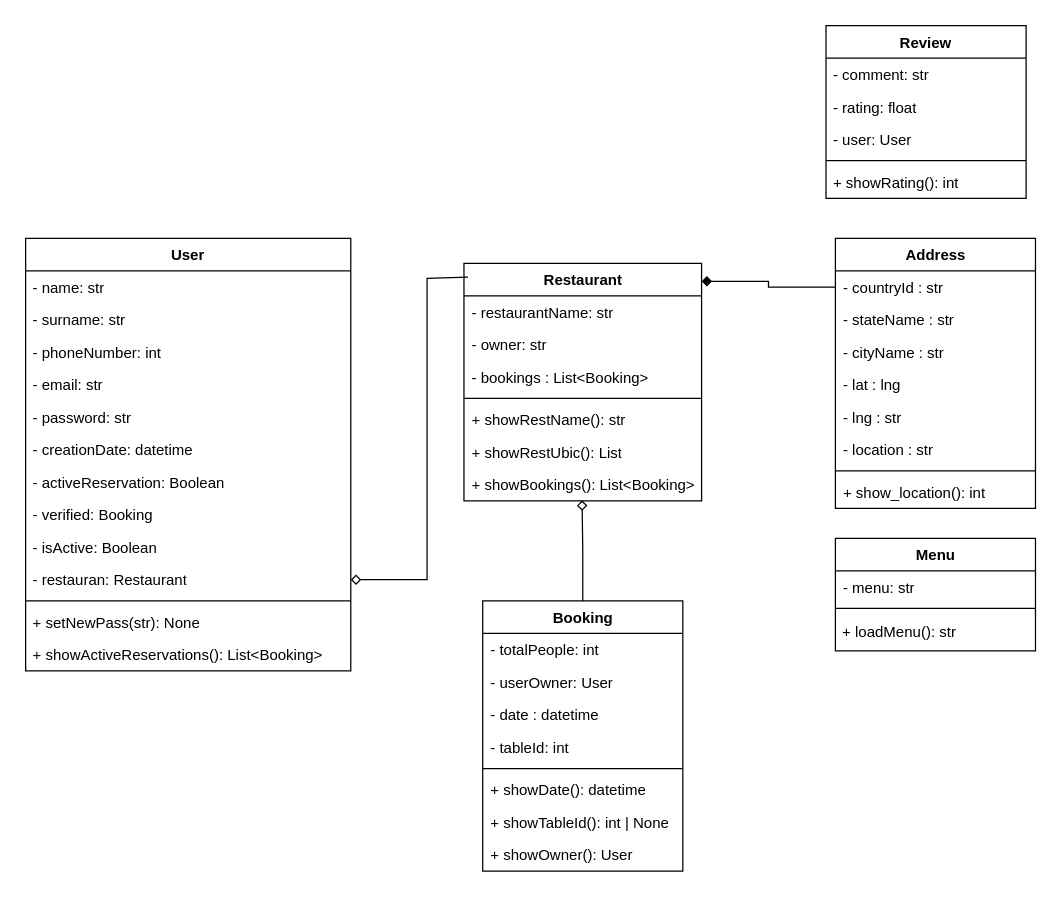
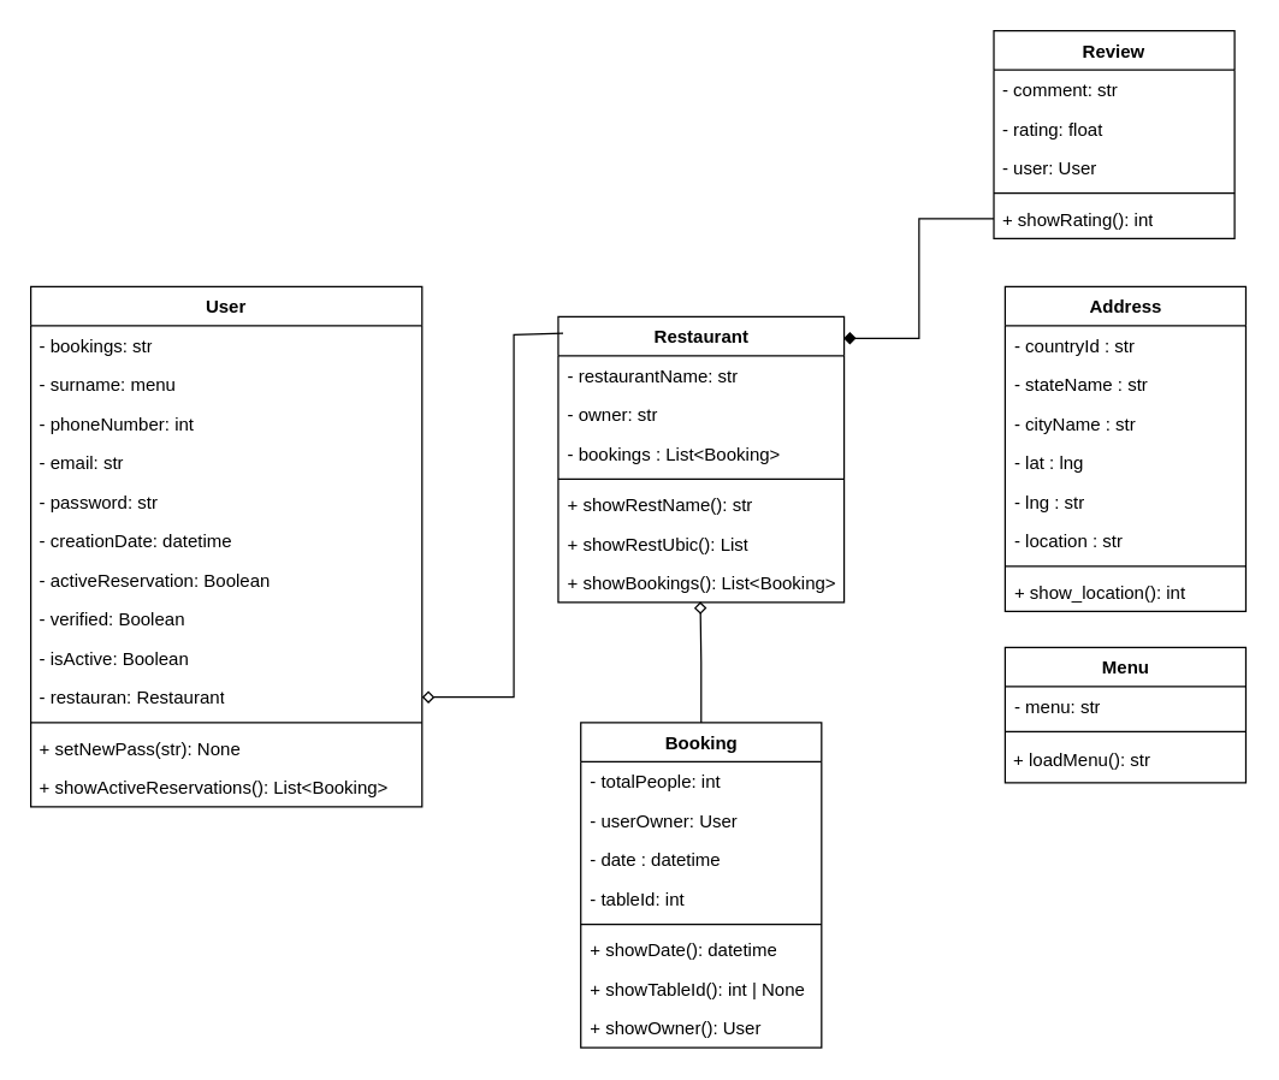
+ <mxCell id="61" style="edgeStyle=orthogonalEdgeStyle;rounded=0;orthogonalLoop=1;jettySize=auto;html=1;entryX=0.998;entryY=0.076;entryDx=0;entryDy=0;entryPerimeter=0;endArrow=diamond;endFill=1;" edge="1" parent="1" source="60" target="32"><mxGeometry relative="1" as="geometry" /></mxCell>
- <mxCell id="54" style="edgeStyle=orthogonalEdgeStyle;rounded=0;orthogonalLoop=1;jettySize=auto;html=1;entryX=1;entryY=0.076;entryDx=0;entryDy=0;entryPerimeter=0;endArrow=diamond;endFill=1;" edge="1" parent="1" source="21" target="32"><mxGeometry relative="1" as="geometry" /></mxCell>
- <mxCell id="3" value="- name: str&lt;div&gt;&lt;br&gt;&lt;/div&gt;" style="text;strokeColor=none;fillColor=none;align=left;verticalAlign=top;spacingLeft=4;spacingRight=4;overflow=hidden;rotatable=0;points=[[0,0.5],[1,0.5]];portConstraint=eastwest;whiteSpace=wrap;html=1;" parent="2" vertex="1"><mxGeometry y="26" width="260" height="26" as="geometry" /></mxCell>
+ <mxCell id="3" value="- bookings: str&lt;div&gt;&lt;br&gt;&lt;/div&gt;" style="text;strokeColor=none;fillColor=none;align=left;verticalAlign=top;spacingLeft=4;spacingRight=4;overflow=hidden;rotatable=0;points=[[0,0.5],[1,0.5]];portConstraint=eastwest;whiteSpace=wrap;html=1;" parent="2" vertex="1"><mxGeometry y="26" width="260" height="26" as="geometry" /></mxCell>
- <mxCell id="4" value="- surname: str" style="text;strokeColor=none;fillColor=none;align=left;verticalAlign=top;spacingLeft=4;spacingRight=4;overflow=hidden;rotatable=0;points=[[0,0.5],[1,0.5]];portConstraint=eastwest;whiteSpace=wrap;html=1;" parent="2" vertex="1"><mxGeometry y="52" width="260" height="26" as="geometry" /></mxCell>
+ <mxCell id="4" value="- surname: menu" style="text;strokeColor=none;fillColor=none;align=left;verticalAlign=top;spacingLeft=4;spacingRight=4;overflow=hidden;rotatable=0;points=[[0,0.5],[1,0.5]];portConstraint=eastwest;whiteSpace=wrap;html=1;" parent="2" vertex="1"><mxGeometry y="52" width="260" height="26" as="geometry" /></mxCell>
- <mxCell id="10" value="- verified: Booking" style="text;strokeColor=none;fillColor=none;align=left;verticalAlign=top;spacingLeft=4;spacingRight=4;overflow=hidden;rotatable=0;points=[[0,0.5],[1,0.5]];portConstraint=eastwest;whiteSpace=wrap;html=1;" parent="2" vertex="1"><mxGeometry y="208" width="260" height="26" as="geometry" /></mxCell>
+ <mxCell id="10" value="- verified: Boolean" style="text;strokeColor=none;fillColor=none;align=left;verticalAlign=top;spacingLeft=4;spacingRight=4;overflow=hidden;rotatable=0;points=[[0,0.5],[1,0.5]];portConstraint=eastwest;whiteSpace=wrap;html=1;" parent="2" vertex="1"><mxGeometry y="208" width="260" height="26" as="geometry" /></mxCell>
